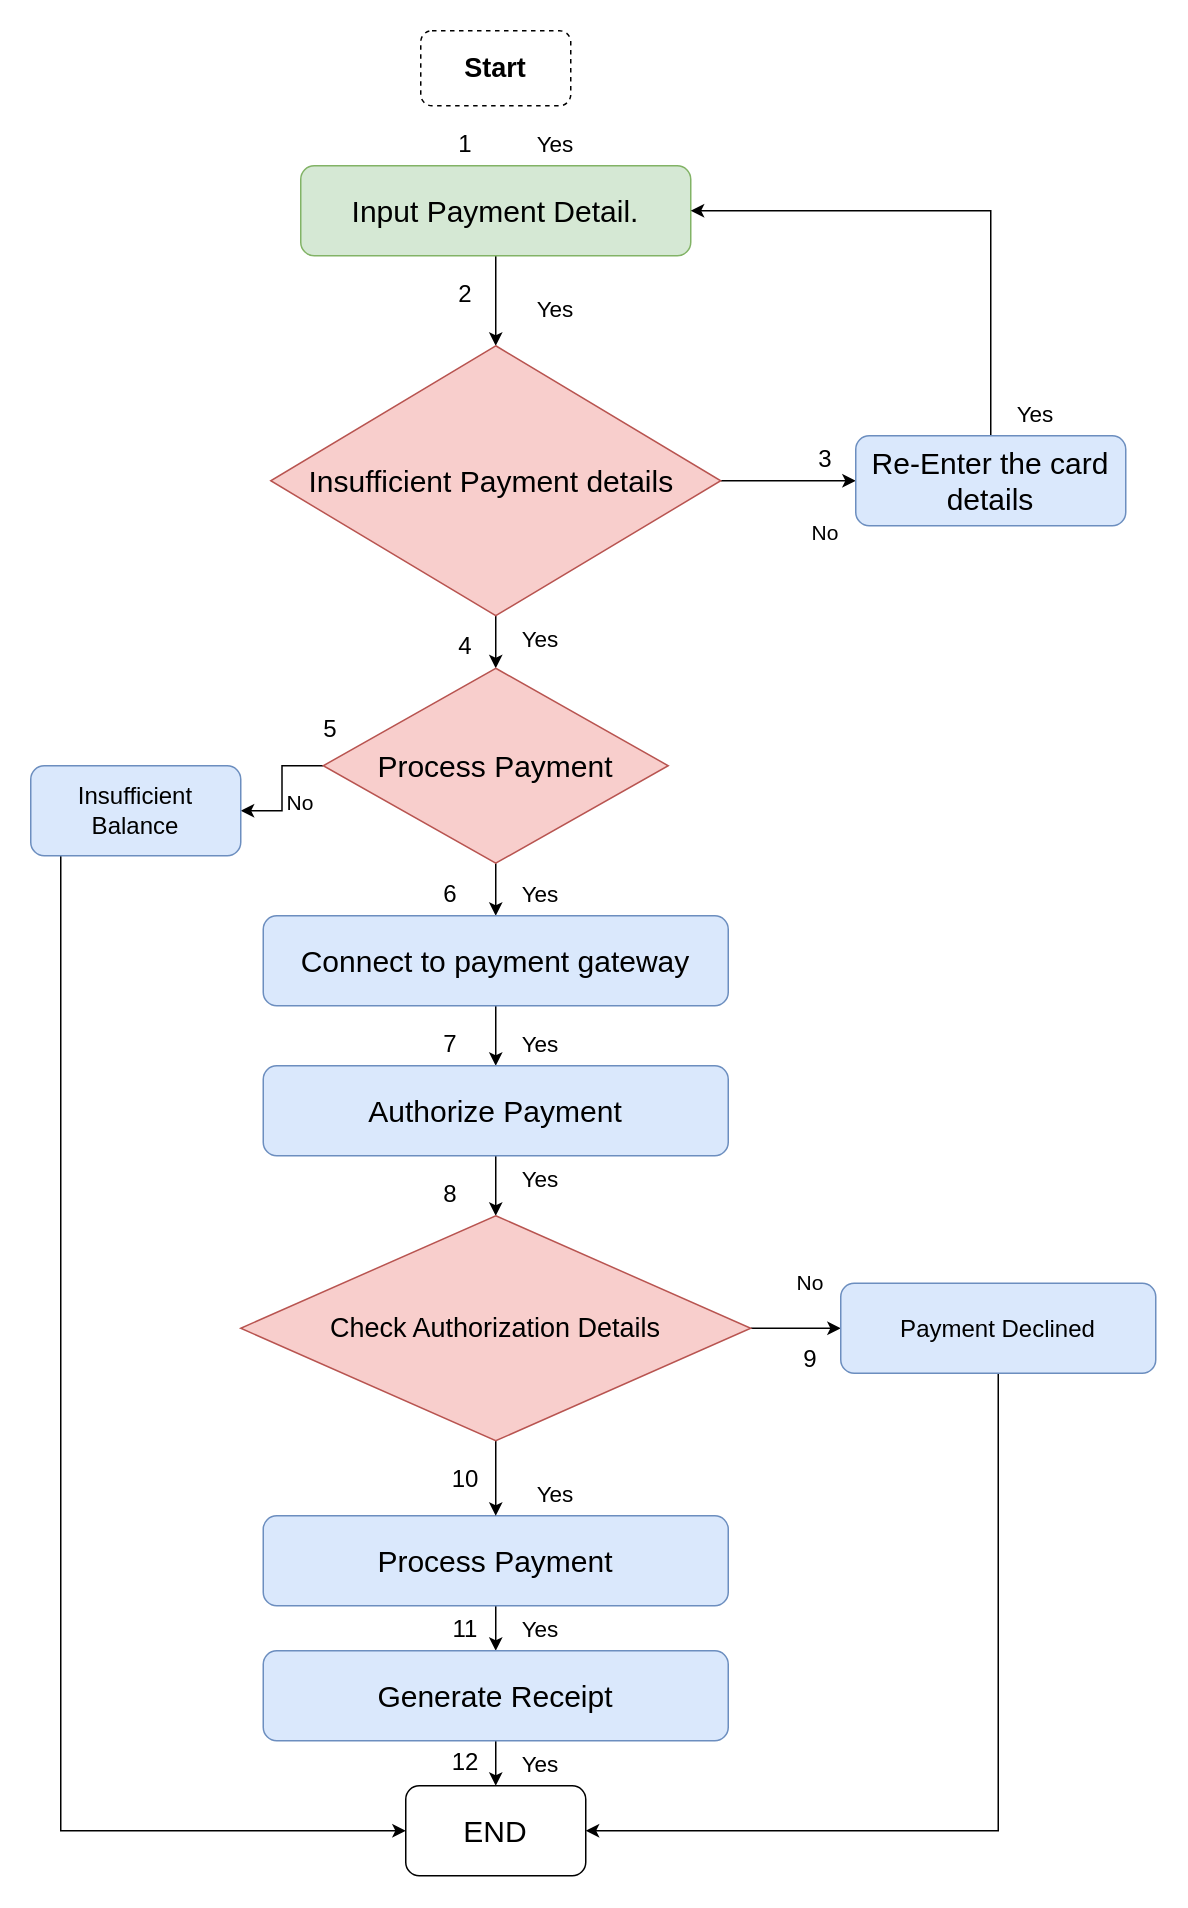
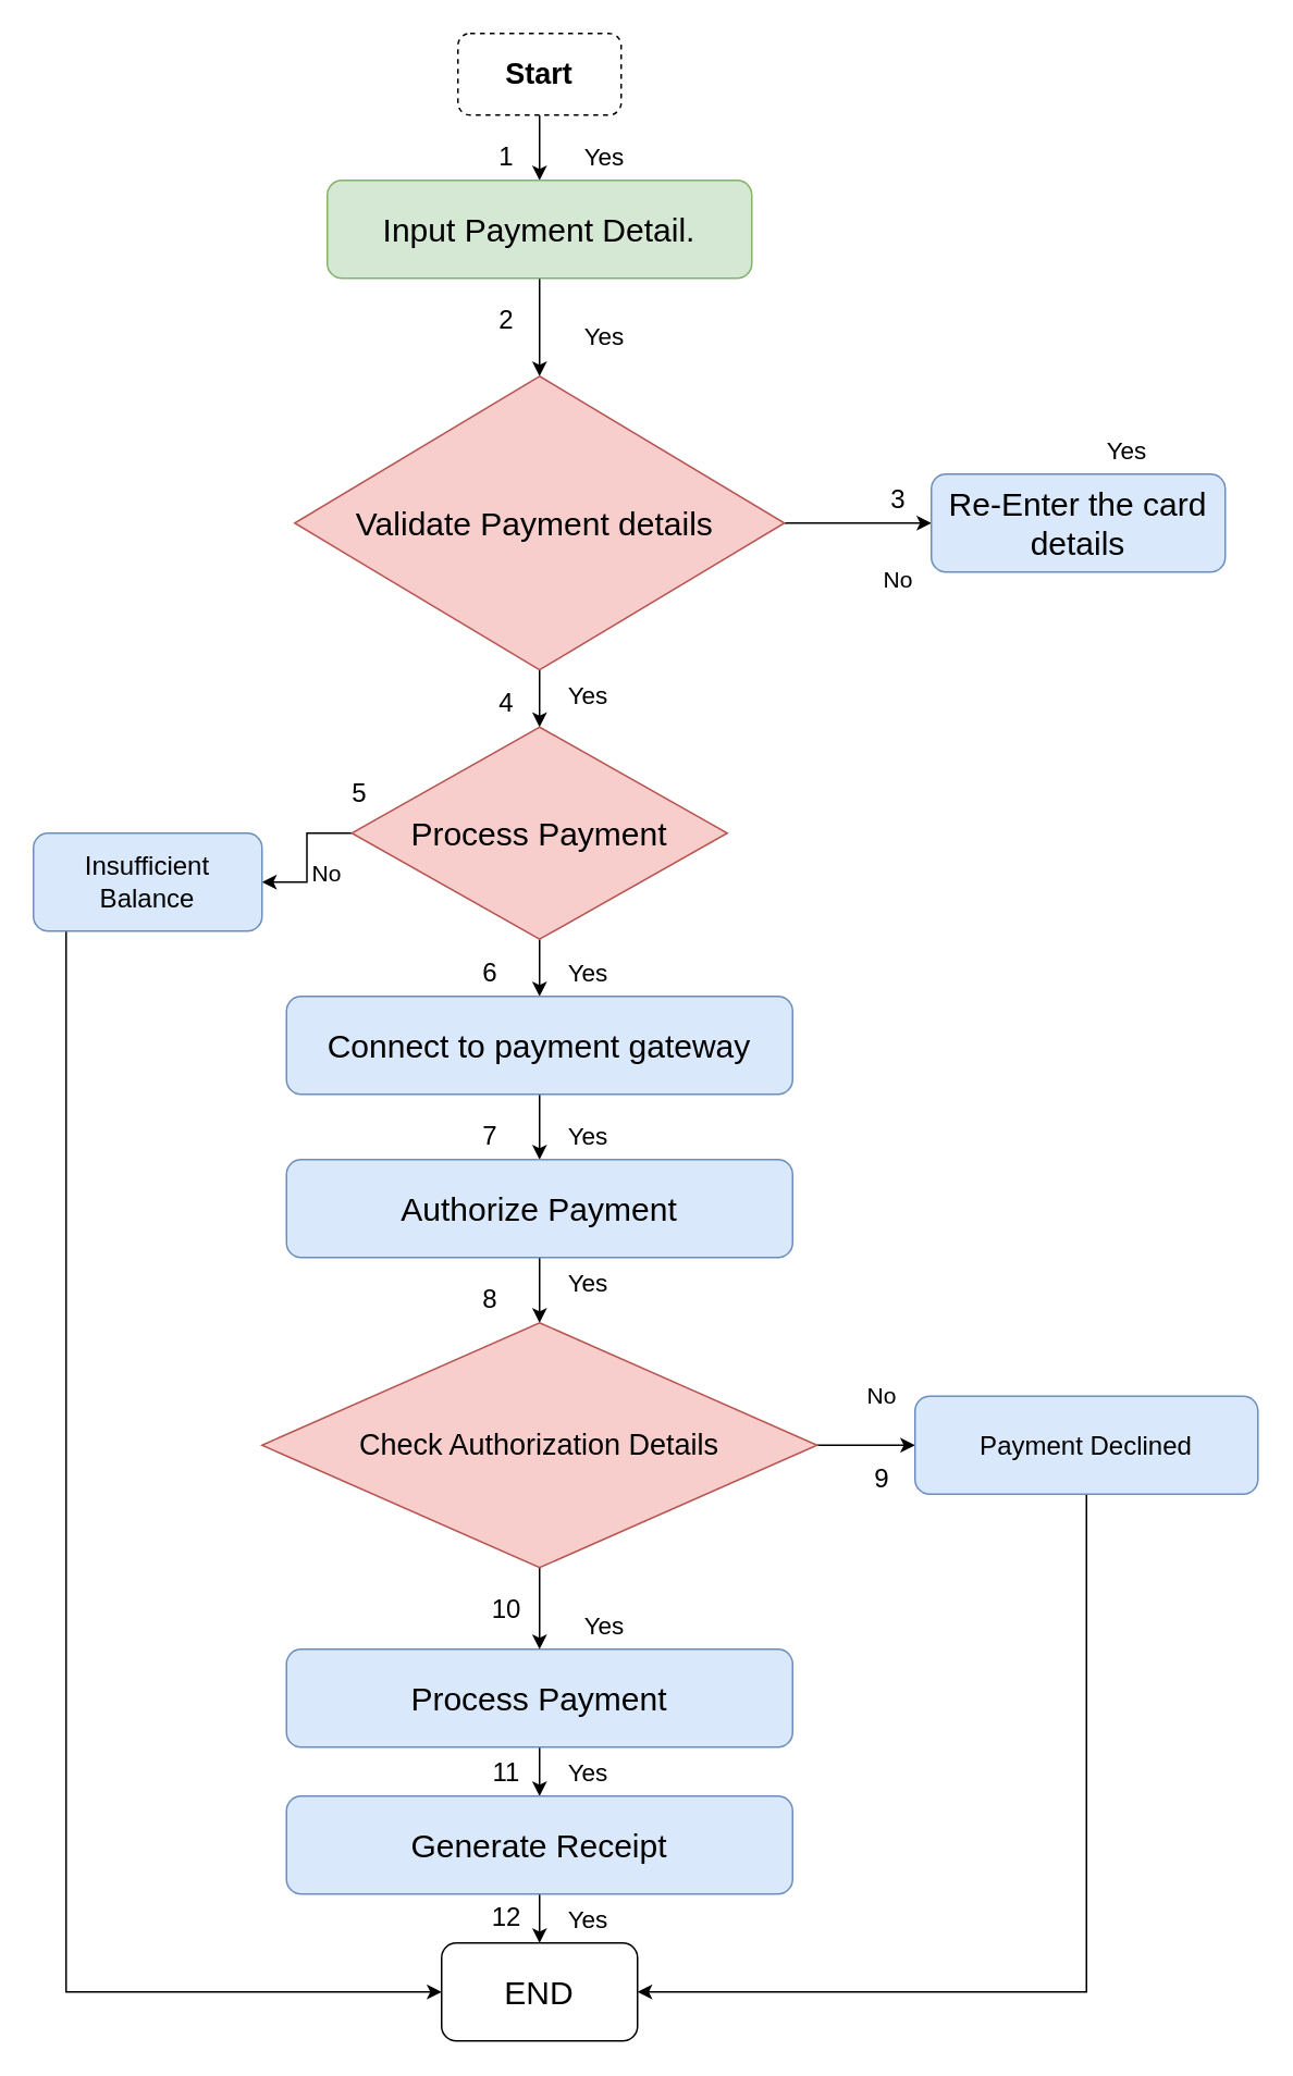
+ <mxCell id="2" value="" style="edgeStyle=orthogonalEdgeStyle;rounded=0;orthogonalLoop=1;jettySize=auto;html=1;" parent="1" source="3" target="5" edge="1"><mxGeometry relative="1" as="geometry" /></mxCell>
- <mxCell id="9" style="edgeStyle=orthogonalEdgeStyle;rounded=0;orthogonalLoop=1;jettySize=auto;html=1;entryX=1;entryY=0.5;entryDx=0;entryDy=0;" parent="1" source="10" target="5" edge="1"><mxGeometry relative="1" as="geometry"><Array as="points"><mxPoint x="660" y="140" /></Array></mxGeometry></mxCell>
- <mxCell id="8" value="&lt;font style=&quot;font-size: 20px;&quot;&gt;Insufficient Payment details&amp;nbsp;&lt;/font&gt;" style="rhombus;whiteSpace=wrap;html=1;fillColor=#f8cecc;strokeColor=#b85450;" parent="1" vertex="1"><mxGeometry x="180" y="230" width="300" height="180" as="geometry" /></mxCell>
+ <mxCell id="8" value="&lt;font style=&quot;font-size: 20px;&quot;&gt;Validate Payment details&amp;nbsp;&lt;/font&gt;" style="rhombus;whiteSpace=wrap;html=1;fillColor=#f8cecc;strokeColor=#b85450;" parent="1" vertex="1"><mxGeometry x="180" y="230" width="300" height="180" as="geometry" /></mxCell>
